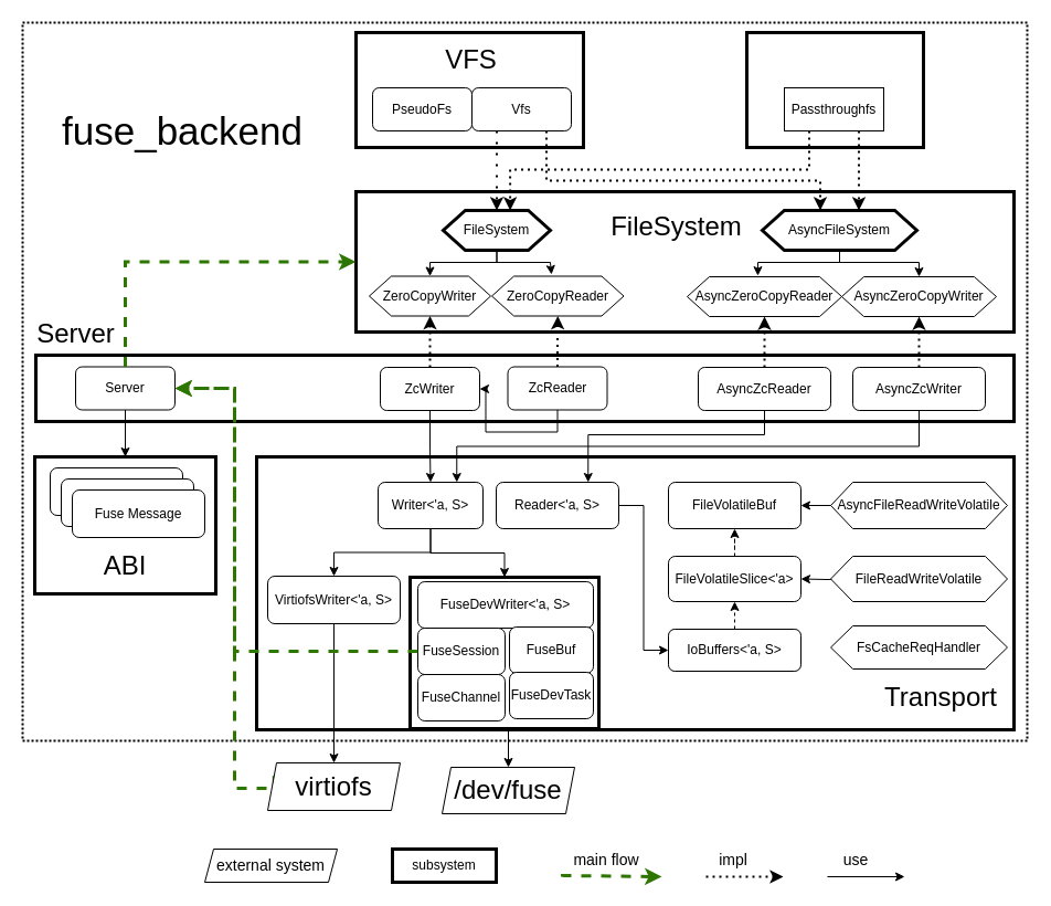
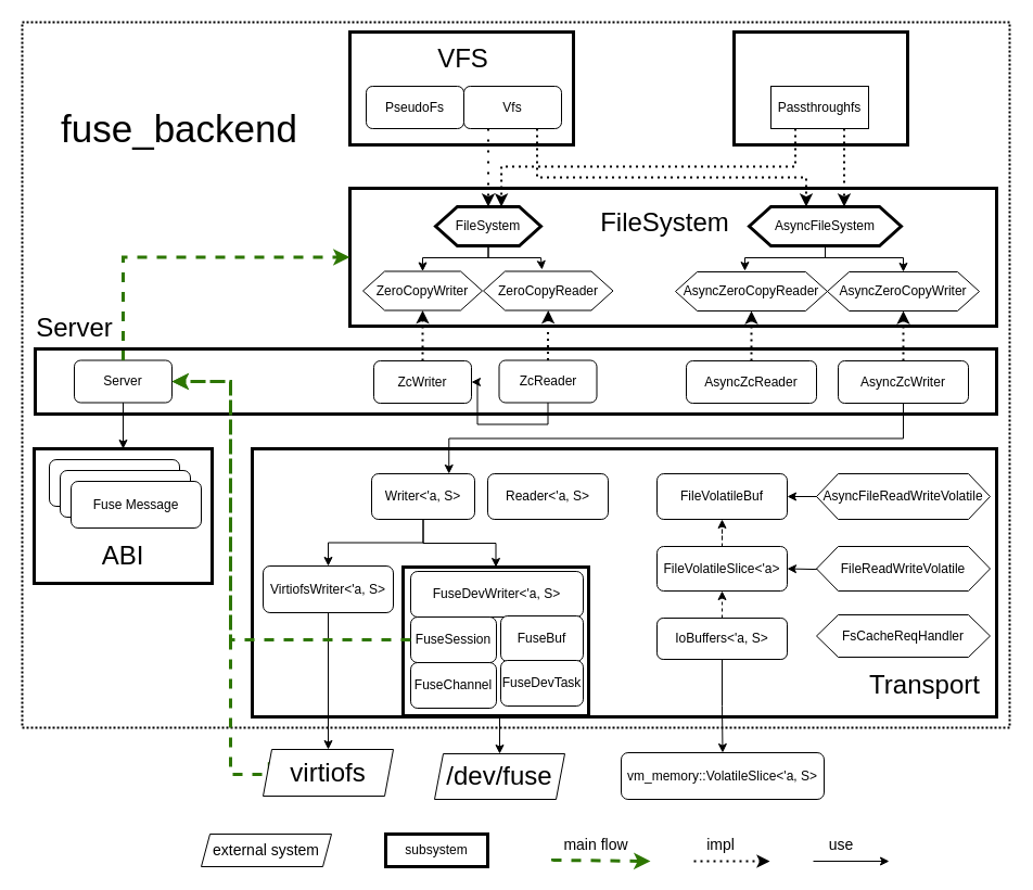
- <mxCell id="49" style="edgeStyle=orthogonalEdgeStyle;rounded=0;orthogonalLoop=1;jettySize=auto;html=1;exitX=0.5;exitY=1;exitDx=0;exitDy=0;entryX=0.75;entryY=0;entryDx=0;entryDy=0;fontSize=35;strokeWidth=1;" edge="1" parent="1" source="50" target="20"><mxGeometry relative="1" as="geometry"><Array as="points"><mxPoint x="692" y="393" /><mxPoint x="533" y="393" /></Array></mxGeometry></mxCell>
- <mxCell id="46" style="edgeStyle=orthogonalEdgeStyle;rounded=0;orthogonalLoop=1;jettySize=auto;html=1;exitX=0.5;exitY=1;exitDx=0;exitDy=0;entryX=0.5;entryY=0;entryDx=0;entryDy=0;fontSize=35;strokeWidth=1;" edge="1" parent="1" source="47" target="23"><mxGeometry relative="1" as="geometry" /></mxCell>
- <mxCell id="19" style="edgeStyle=orthogonalEdgeStyle;rounded=0;orthogonalLoop=1;jettySize=auto;html=1;exitX=1;exitY=0.5;exitDx=0;exitDy=0;entryX=0;entryY=0.5;entryDx=0;entryDy=0;fontSize=35;strokeWidth=1;" edge="1" parent="1" source="20" target="10"><mxGeometry relative="1" as="geometry" /></mxCell>
+ <mxCell id="9" style="edgeStyle=orthogonalEdgeStyle;rounded=0;orthogonalLoop=1;jettySize=auto;html=1;exitX=0.5;exitY=1;exitDx=0;exitDy=0;entryX=0.5;entryY=0;entryDx=0;entryDy=0;" parent="1" source="10" target="11" edge="1"><mxGeometry relative="1" as="geometry" /></mxCell>
+ <mxCell id="11" value="vm_memory::VolatileSlice&amp;lt;'a, S&amp;gt;" style="rounded=1;whiteSpace=wrap;html=1;" parent="1" vertex="1"><mxGeometry x="572" y="693" width="187" height="43" as="geometry" /></mxCell>
